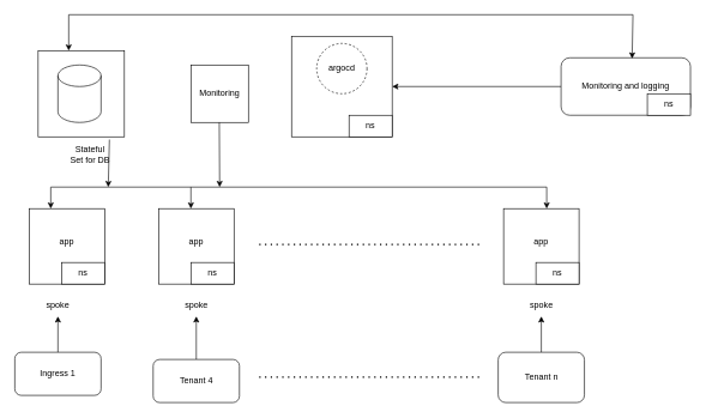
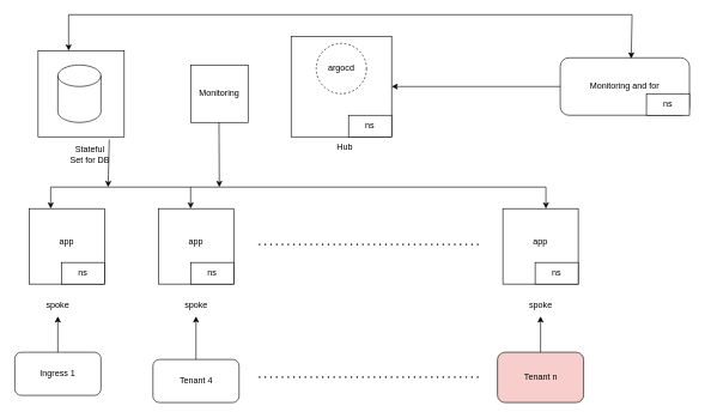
- <mxCell id="19" value="Monitoring and logging" style="rounded=1;whiteSpace=wrap;html=1;" vertex="1" parent="1"><mxGeometry x="780" y="80" width="180" height="80" as="geometry" /></mxCell>
+ <mxCell id="19" value="Monitoring and for" style="rounded=1;whiteSpace=wrap;html=1;" vertex="1" parent="1"><mxGeometry x="780" y="80" width="180" height="80" as="geometry" /></mxCell>
+ <mxCell id="17" value="Hub" style="text;html=1;align=center;verticalAlign=middle;whiteSpace=wrap;rounded=0;" vertex="1" parent="1"><mxGeometry x="450" y="190" width="60" height="30" as="geometry" /></mxCell>
- <mxCell id="16" value="Tenant n" style="rounded=1;whiteSpace=wrap;html=1;" vertex="1" parent="1"><mxGeometry x="692.5" y="490" width="120" height="70" as="geometry" /></mxCell>
+ <mxCell id="16" value="Tenant n" style="rounded=1;whiteSpace=wrap;html=1;fillColor=#f8cecc;" vertex="1" parent="1"><mxGeometry x="692.5" y="490" width="120" height="70" as="geometry" /></mxCell>
